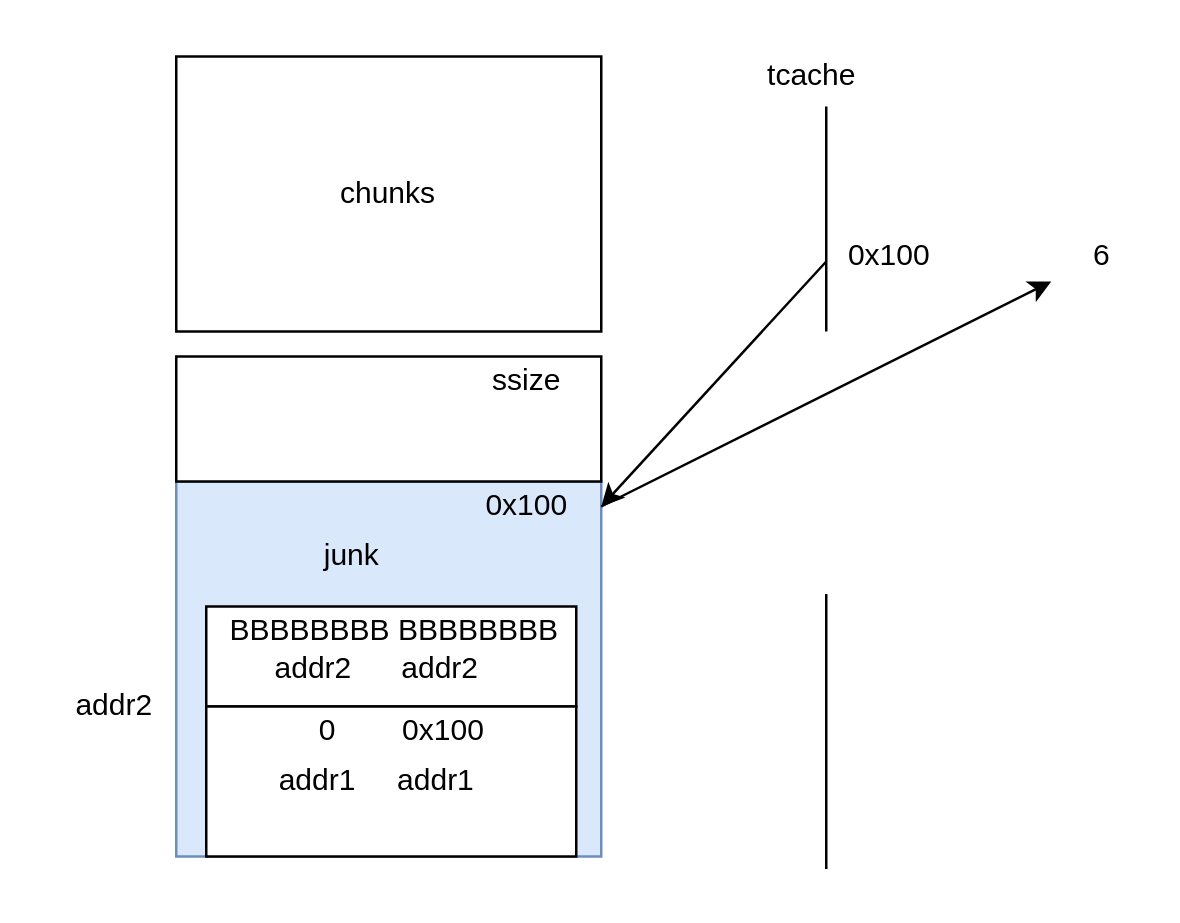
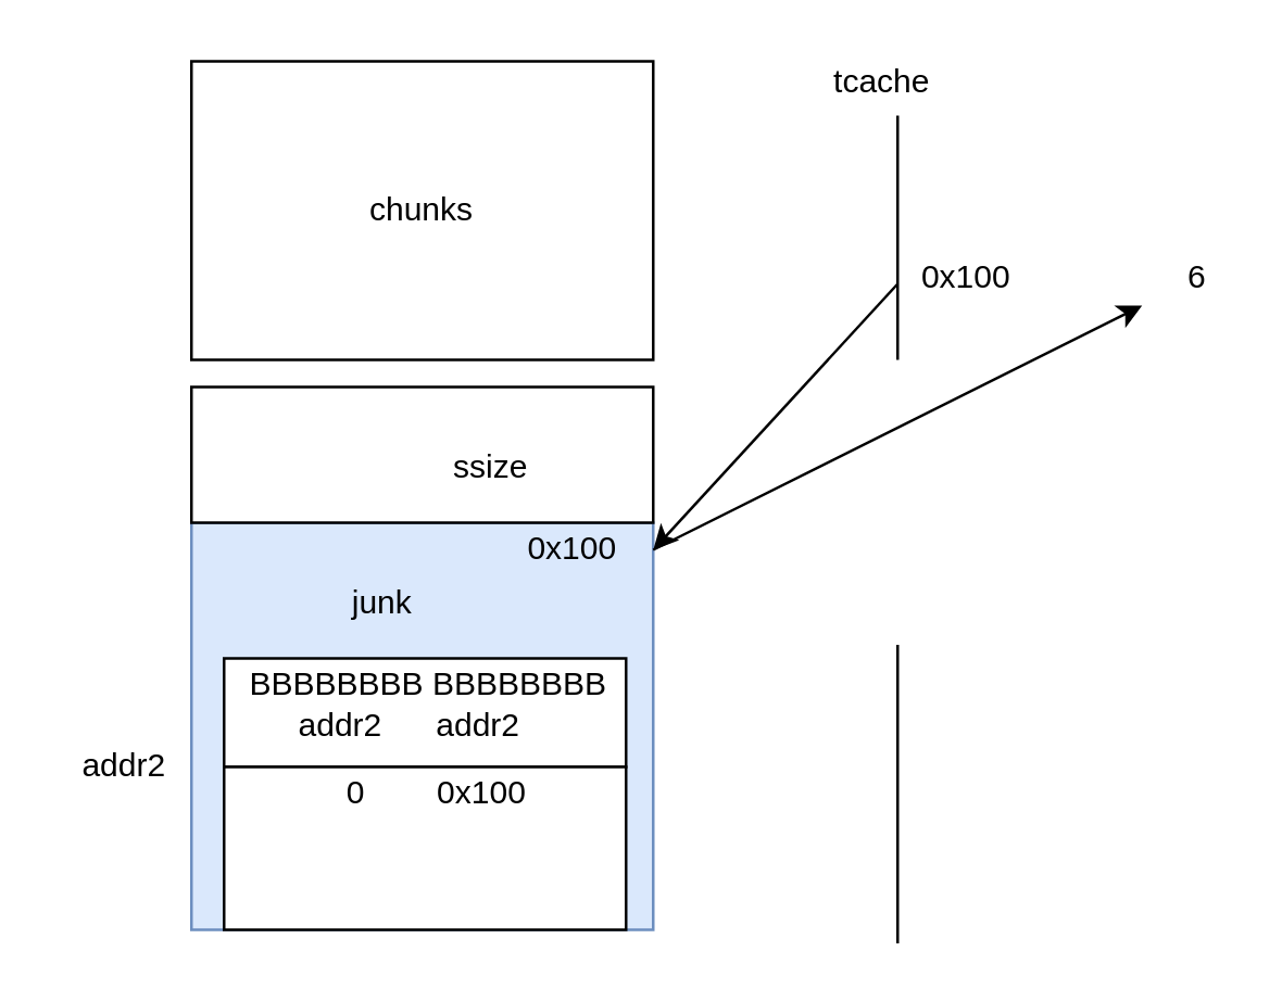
- <mxCell id="5" value="ssize" style="text;html=1;align=center;verticalAlign=middle;resizable=0;points=[];autosize=1;" vertex="1" parent="1"><mxGeometry x="190" y="142" width="40" height="20" as="geometry" /></mxCell>
+ <mxCell id="5" value="ssize" style="text;html=1;align=center;verticalAlign=middle;resizable=0;points=[];autosize=1;" vertex="1" parent="1"><mxGeometry x="160" y="162" width="40" height="20" as="geometry" /></mxCell>
- <mxCell id="13" value="addr1&amp;nbsp; &amp;nbsp; &amp;nbsp;addr1" style="text;html=1;align=center;verticalAlign=middle;resizable=0;points=[];autosize=1;" vertex="1" parent="1"><mxGeometry x="105" y="302" width="90" height="20" as="geometry" /></mxCell>
